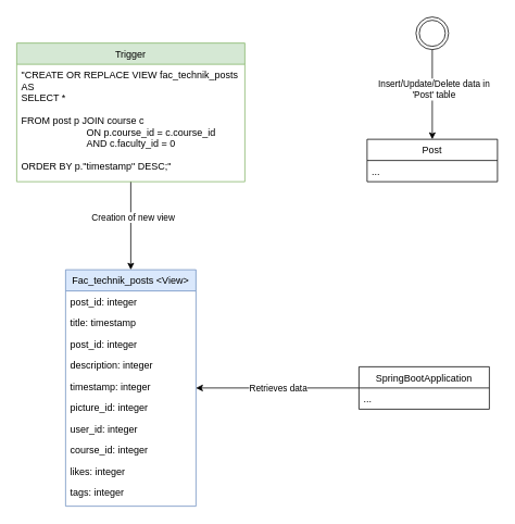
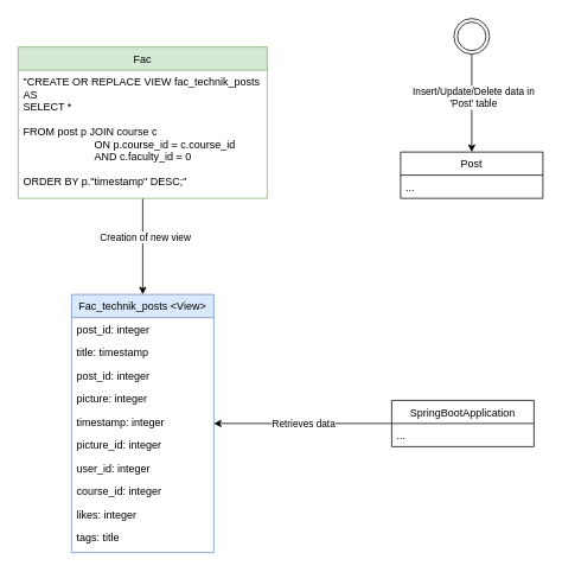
- <mxCell id="20" value="Trigger" style="swimlane;fontStyle=0;align=center;verticalAlign=top;childLayout=stackLayout;horizontal=1;startSize=26;horizontalStack=0;resizeParent=1;resizeLast=0;collapsible=1;marginBottom=0;rounded=0;shadow=0;strokeWidth=1;fillColor=#d5e8d4;strokeColor=#82b366;" vertex="1" parent="1"><mxGeometry x="20" y="52" width="280" height="170" as="geometry"><mxRectangle x="550" y="140" width="160" height="26" as="alternateBounds" /></mxGeometry></mxCell>
+ <mxCell id="20" value="Fac" style="swimlane;fontStyle=0;align=center;verticalAlign=top;childLayout=stackLayout;horizontal=1;startSize=26;horizontalStack=0;resizeParent=1;resizeLast=0;collapsible=1;marginBottom=0;rounded=0;shadow=0;strokeWidth=1;fillColor=#d5e8d4;strokeColor=#82b366;" vertex="1" parent="1"><mxGeometry x="20" y="52" width="280" height="170" as="geometry"><mxRectangle x="550" y="140" width="160" height="26" as="alternateBounds" /></mxGeometry></mxCell>
- <mxCell id="6" value="description: integer" style="text;align=left;verticalAlign=top;spacingLeft=4;spacingRight=4;overflow=hidden;rotatable=0;points=[[0,0.5],[1,0.5]];portConstraint=eastwest;" vertex="1" parent="2"><mxGeometry y="104" width="160" height="26" as="geometry" /></mxCell>
+ <mxCell id="6" value="picture: integer" style="text;align=left;verticalAlign=top;spacingLeft=4;spacingRight=4;overflow=hidden;rotatable=0;points=[[0,0.5],[1,0.5]];portConstraint=eastwest;" vertex="1" parent="2"><mxGeometry y="104" width="160" height="26" as="geometry" /></mxCell>
- <mxCell id="12" value="tags: integer" style="text;align=left;verticalAlign=top;spacingLeft=4;spacingRight=4;overflow=hidden;rotatable=0;points=[[0,0.5],[1,0.5]];portConstraint=eastwest;" vertex="1" parent="2"><mxGeometry y="260" width="160" height="26" as="geometry" /></mxCell>
+ <mxCell id="12" value="tags: title" style="text;align=left;verticalAlign=top;spacingLeft=4;spacingRight=4;overflow=hidden;rotatable=0;points=[[0,0.5],[1,0.5]];portConstraint=eastwest;" vertex="1" parent="2"><mxGeometry y="260" width="160" height="26" as="geometry" /></mxCell>
